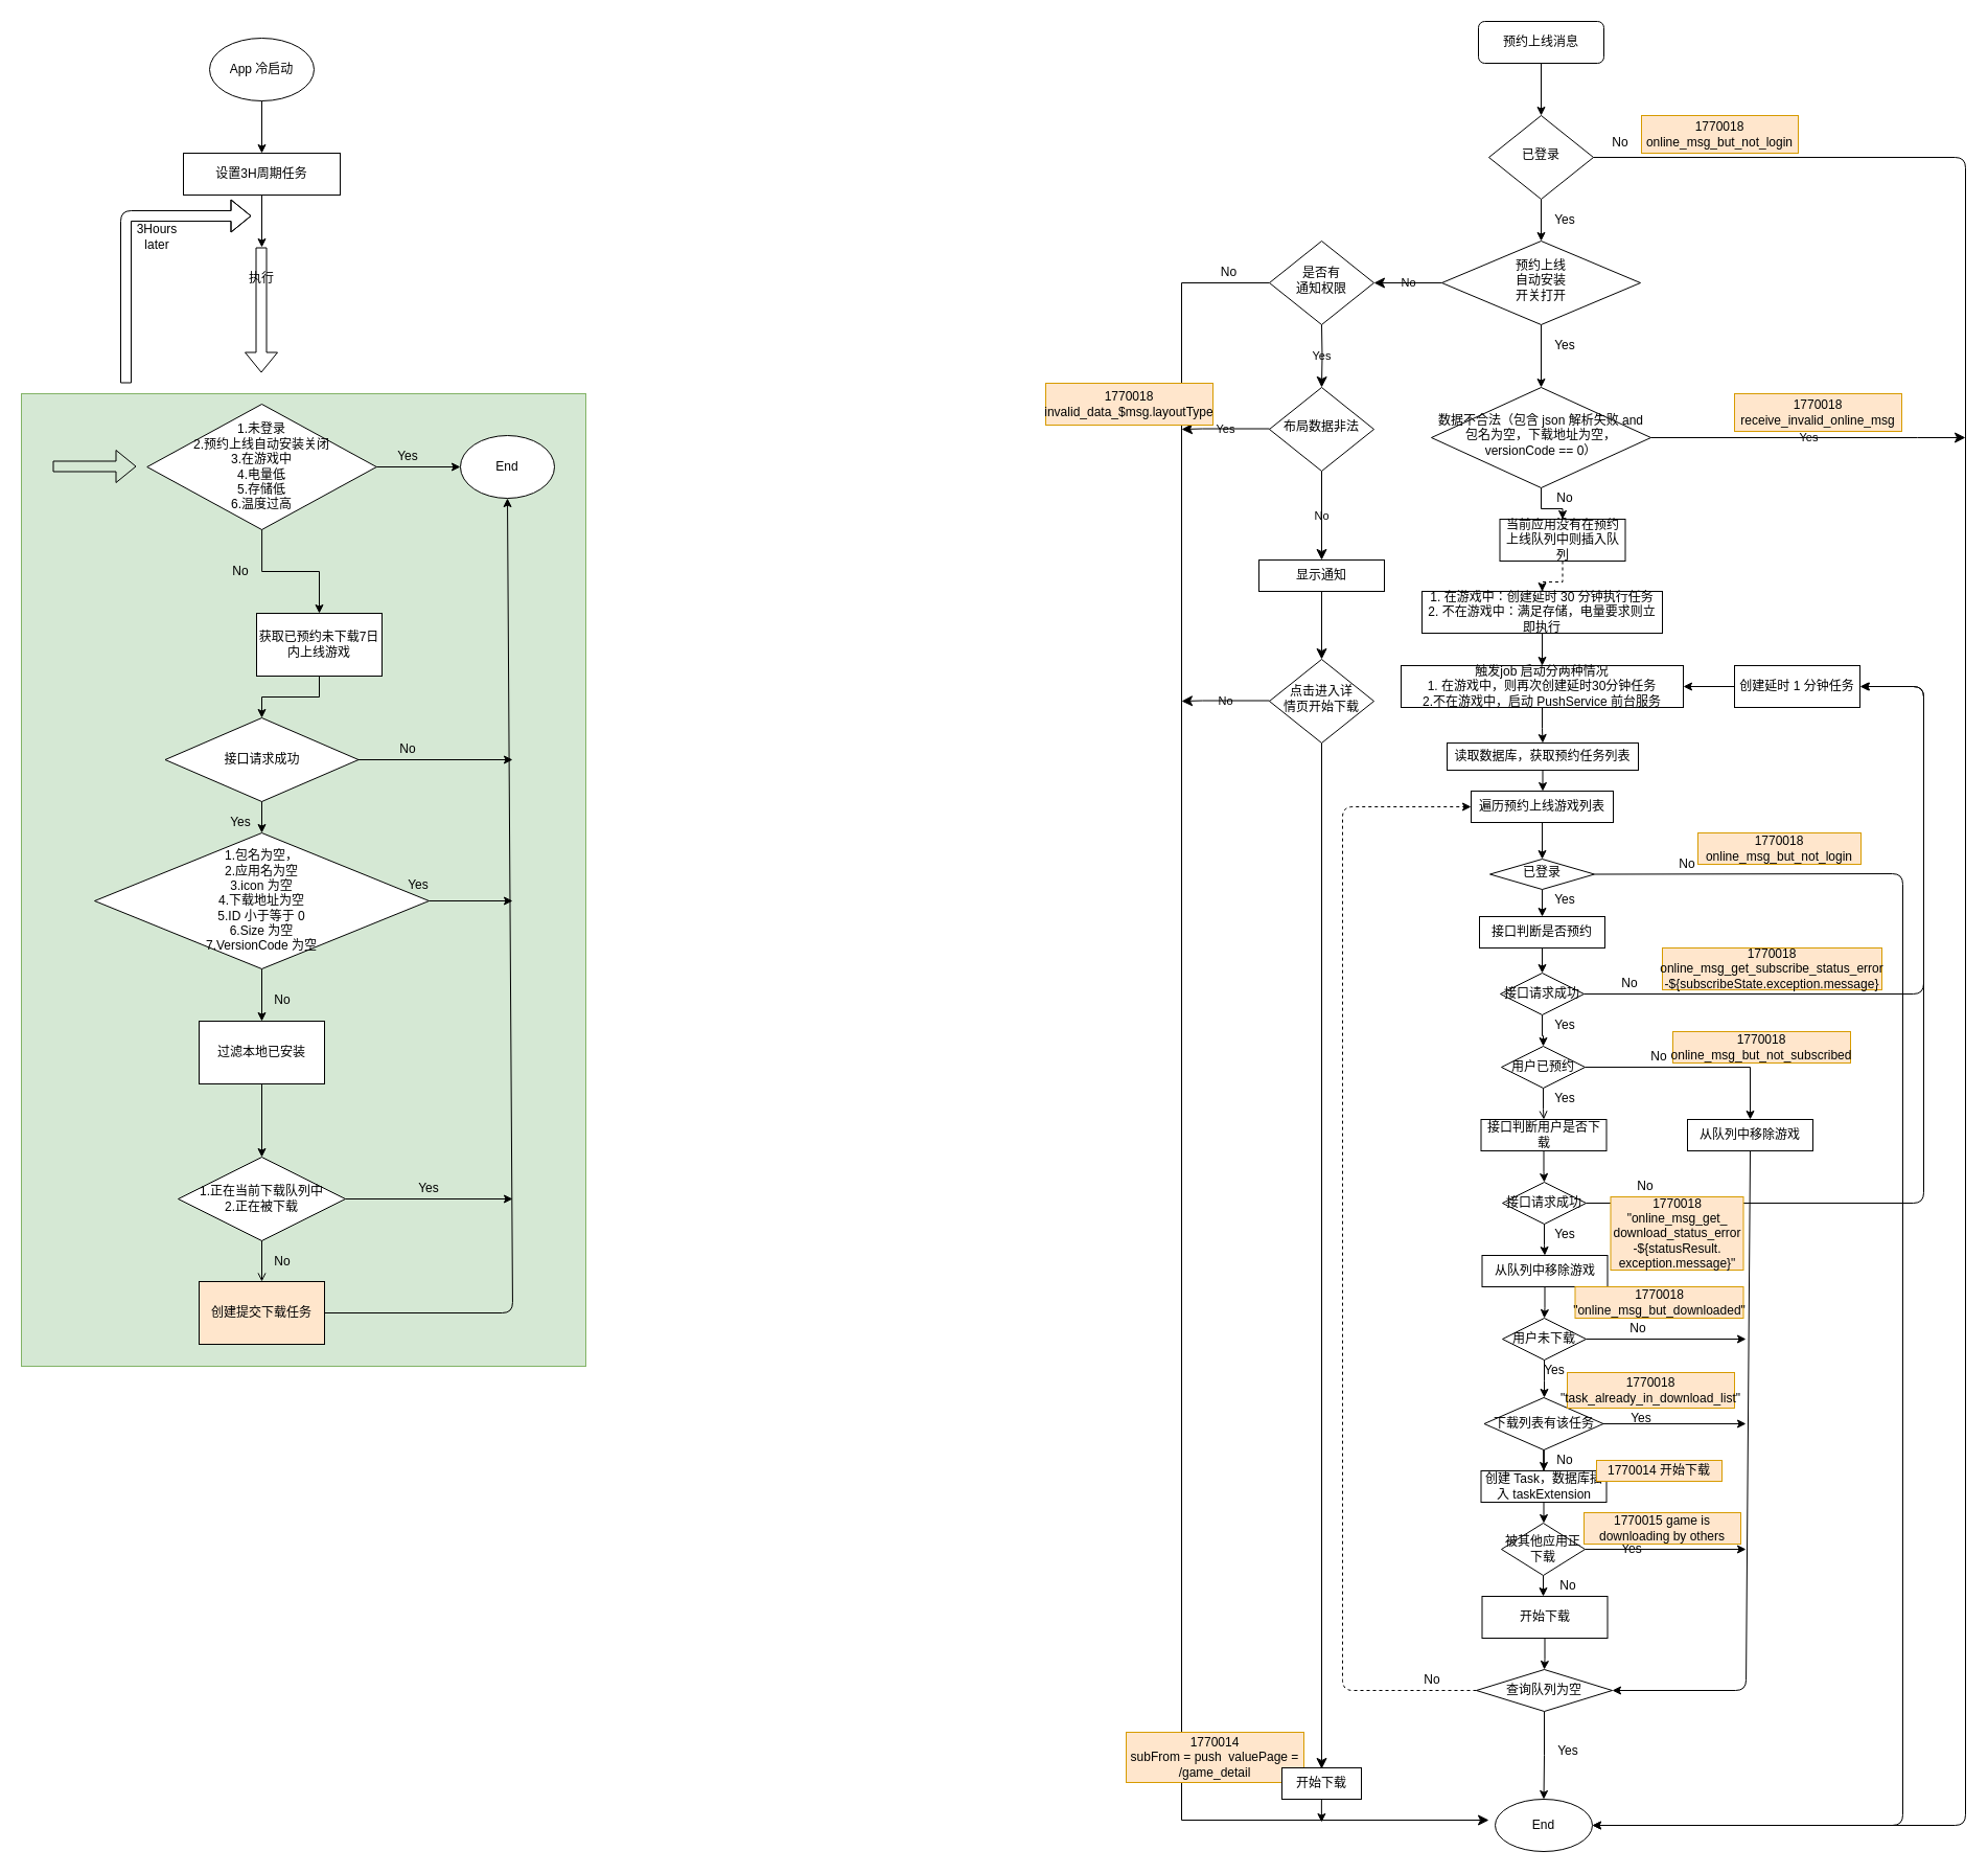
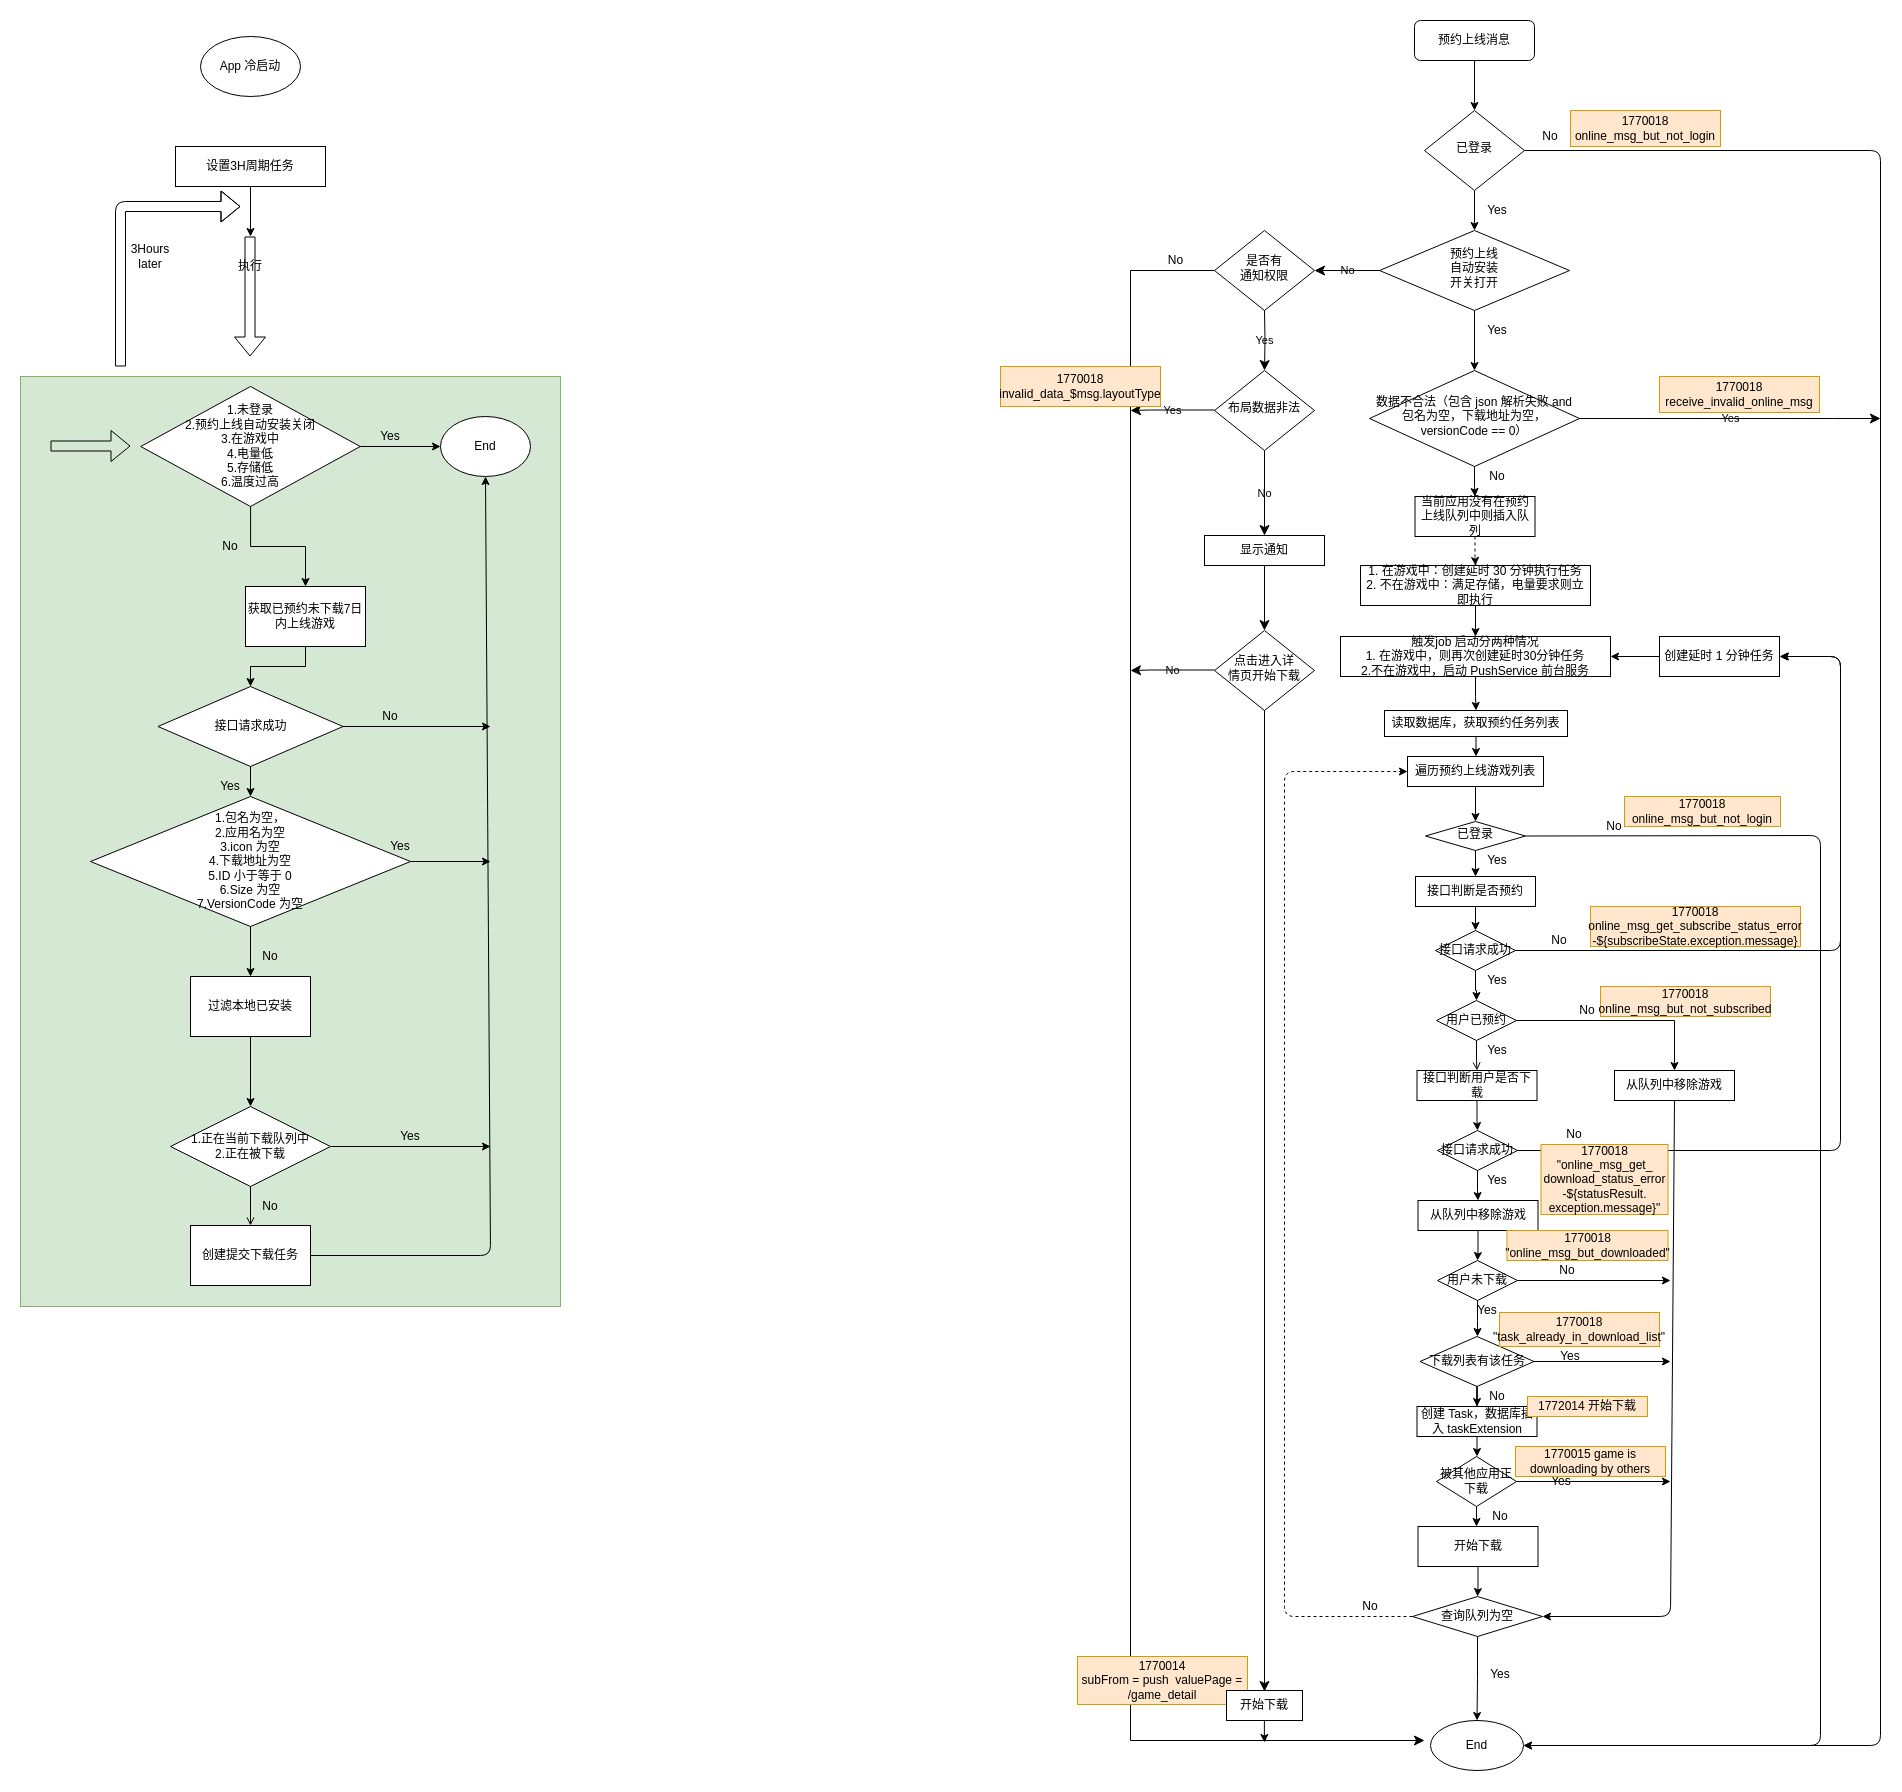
- <mxCell id="5" value="" style="edgeStyle=orthogonalEdgeStyle;rounded=0;orthogonalLoop=1;jettySize=auto;html=1;" edge="1" parent="1" source="3" target="4"><mxGeometry x="-3420" y="816" as="geometry" /></mxCell>
- <mxCell id="19" value="3Hours later" style="text;html=1;strokeColor=none;fillColor=none;align=center;verticalAlign=middle;whiteSpace=wrap;rounded=0;" vertex="1" parent="1"><mxGeometry x="130" y="216" width="40" height="20" as="geometry" /></mxCell>
+ <mxCell id="19" value="3Hours later" style="text;html=1;strokeColor=none;fillColor=none;align=center;verticalAlign=middle;whiteSpace=wrap;rounded=0;" vertex="1" parent="1"><mxGeometry x="130" y="246" width="40" height="20" as="geometry" /></mxCell>
- <mxCell id="64" value="当前应用没有在预约上线队列中则插入队列" style="rounded=0;whiteSpace=wrap;html=1;" vertex="1" parent="1"><mxGeometry x="1434.5" y="496" width="120" height="40" as="geometry" /></mxCell>
+ <mxCell id="64" value="当前应用没有在预约上线队列中则插入队列" style="rounded=0;whiteSpace=wrap;html=1;" vertex="1" parent="1"><mxGeometry x="1414.5" y="496" width="120" height="40" as="geometry" /></mxCell>
- <mxCell id="30" value="创建提交下载任务" style="rounded=0;whiteSpace=wrap;html=1;strokeColor=#000000;strokeWidth=1;fillColor=#ffe6cc;" vertex="1" parent="1"><mxGeometry x="190" y="1225" width="120" height="60" as="geometry" /></mxCell>
+ <mxCell id="30" value="创建提交下载任务" style="rounded=0;whiteSpace=wrap;html=1;strokeColor=#000000;strokeWidth=1;" vertex="1" parent="1"><mxGeometry x="190" y="1225" width="120" height="60" as="geometry" /></mxCell>
- <mxCell id="135" value="1770014 开始下载" style="rounded=0;whiteSpace=wrap;html=1;fillColor=#ffe6cc;strokeColor=#d79b00;" vertex="1" parent="1"><mxGeometry x="1527" y="1396" width="120" height="20" as="geometry" /></mxCell>
+ <mxCell id="135" value="1772014 开始下载" style="rounded=0;whiteSpace=wrap;html=1;fillColor=#ffe6cc;strokeColor=#d79b00;" vertex="1" parent="1"><mxGeometry x="1527" y="1396" width="120" height="20" as="geometry" /></mxCell>
